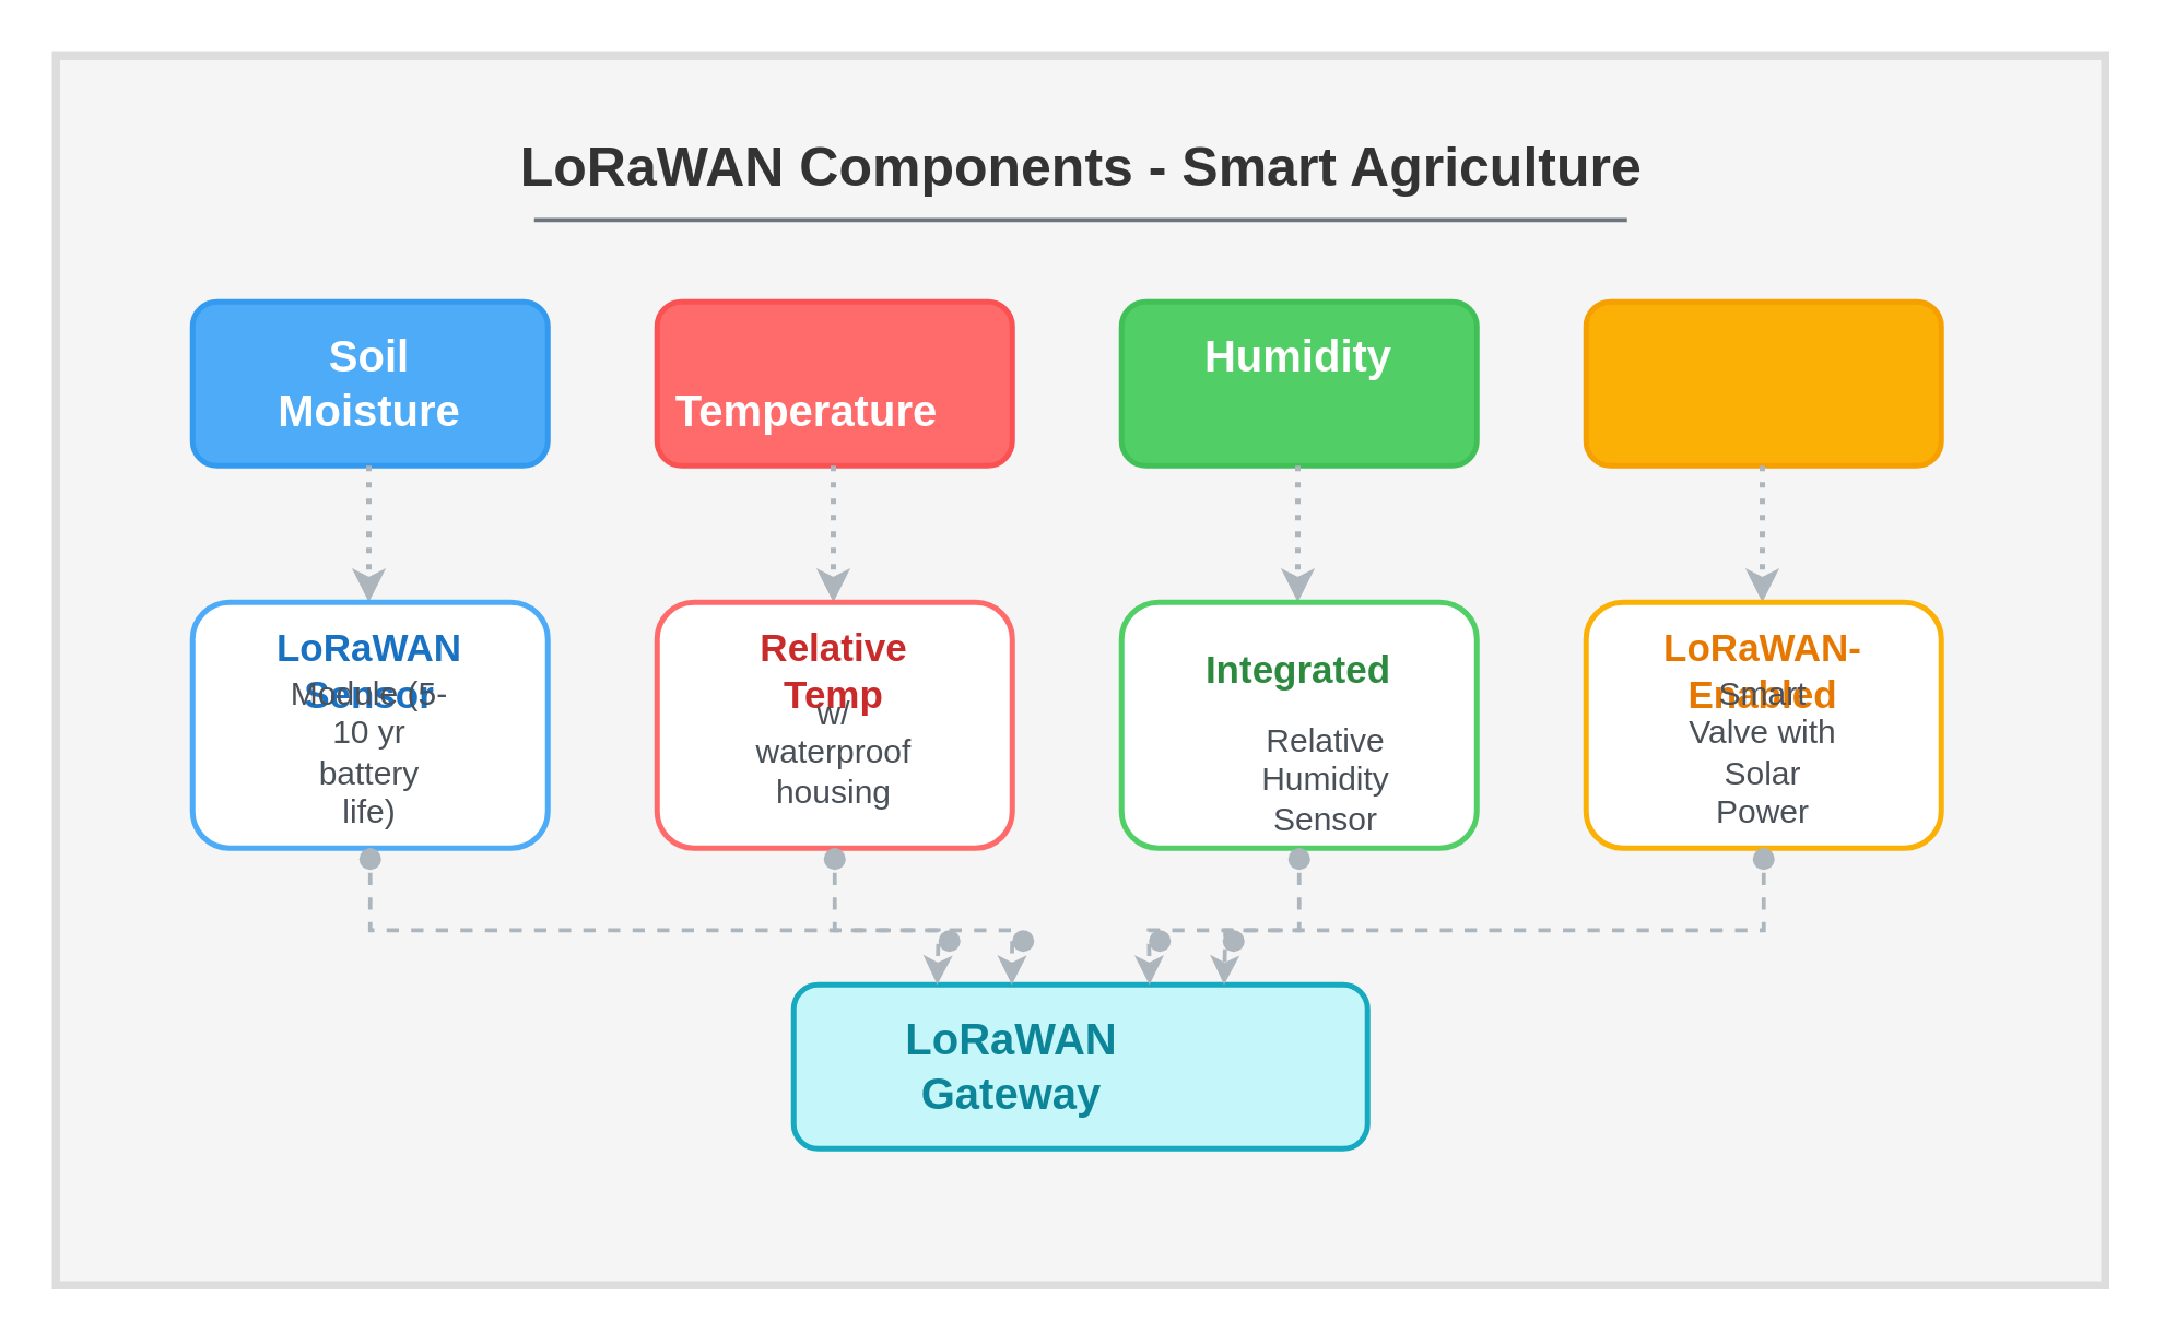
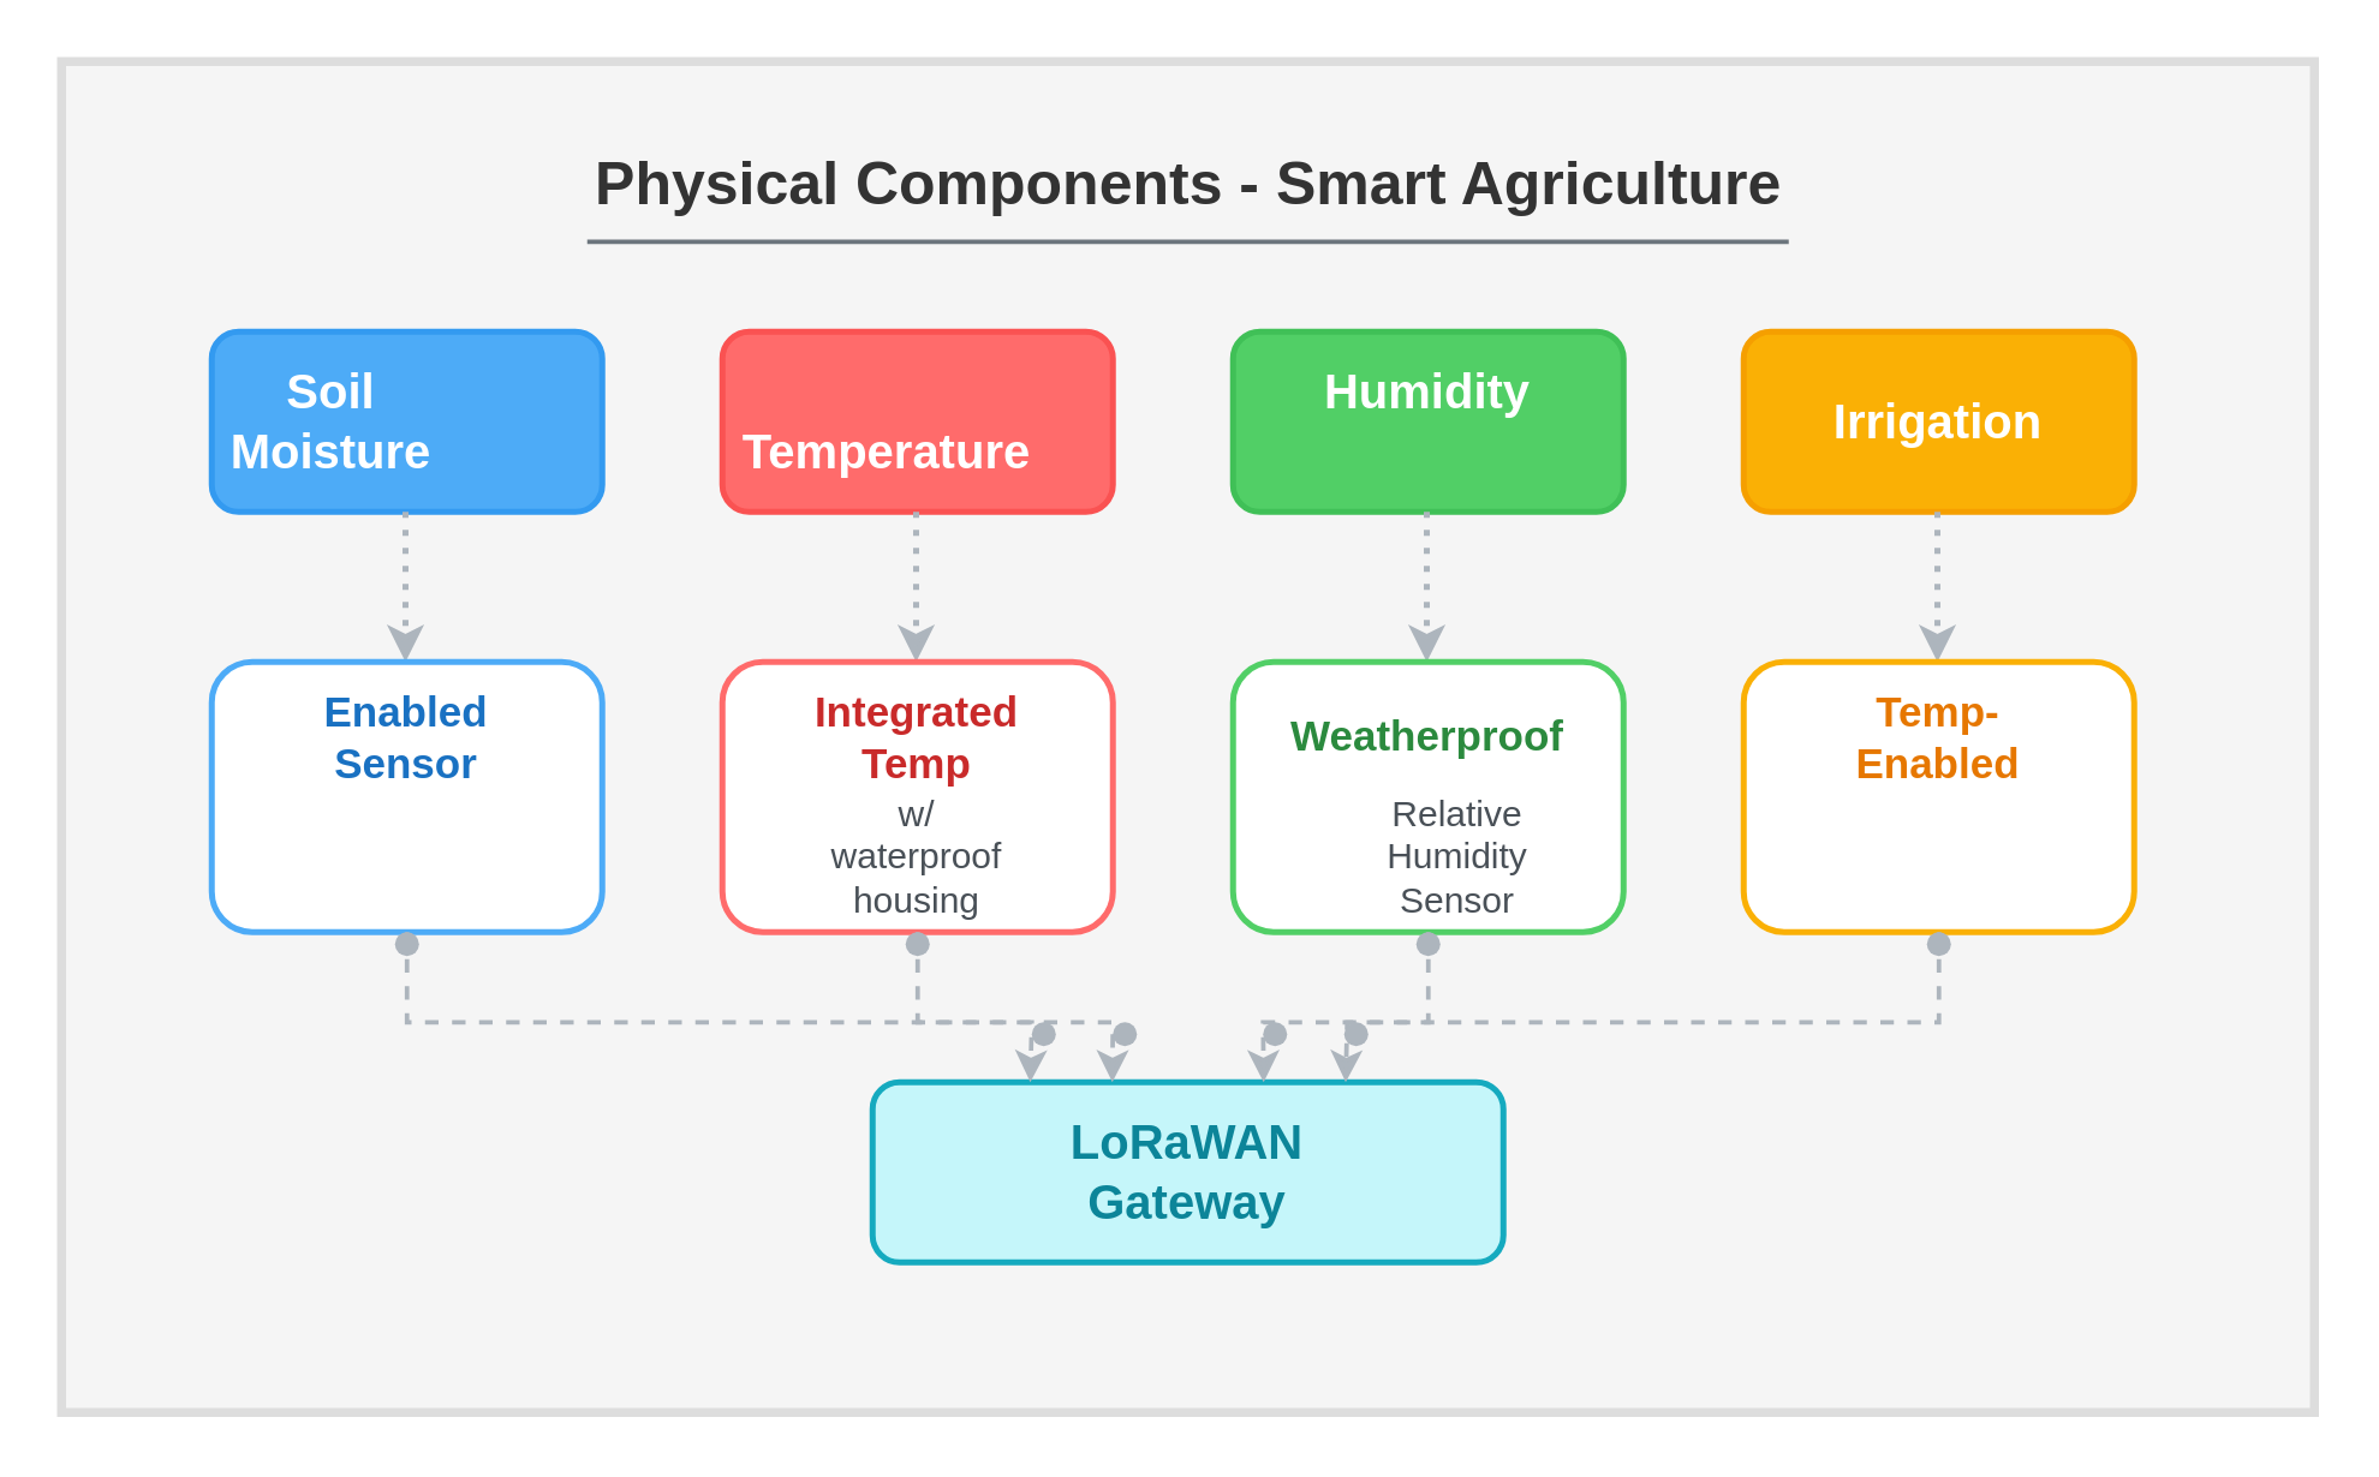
- <mxCell id="3" value="&lt;font style=&quot;font-size: 20px;&quot; color=&quot;#333333&quot;&gt;&lt;b&gt;LoRaWAN Components - Smart Agriculture&lt;/b&gt;&lt;/font&gt;" style="text;html=1;align=center;verticalAlign=middle;resizable=0;points=[];autosize=1;strokeColor=none;fillColor=none;" vertex="1" parent="1"><mxGeometry x="195" y="40" width="400" height="40" as="geometry" /></mxCell>
+ <mxCell id="3" value="&lt;font style=&quot;font-size: 20px;&quot; color=&quot;#333333&quot;&gt;&lt;b&gt;Physical Components - Smart Agriculture&lt;/b&gt;&lt;/font&gt;" style="text;html=1;align=center;verticalAlign=middle;resizable=0;points=[];autosize=1;strokeColor=none;fillColor=none;" vertex="1" parent="1"><mxGeometry x="195" y="40" width="400" height="40" as="geometry" /></mxCell>
- <mxCell id="6" value="&lt;font style=&quot;font-size: 16px;&quot; color=&quot;#ffffff&quot;&gt;&lt;b&gt;Soil Moisture&lt;/b&gt;&lt;/font&gt;" style="text;html=1;strokeColor=none;fillColor=none;align=center;verticalAlign=middle;whiteSpace=wrap;rounded=0;" vertex="1" parent="1"><mxGeometry x="105" y="125" width="60" height="30" as="geometry" /></mxCell>
+ <mxCell id="6" value="&lt;font style=&quot;font-size: 16px;&quot; color=&quot;#ffffff&quot;&gt;&lt;b&gt;Soil Moisture&lt;/b&gt;&lt;/font&gt;" style="text;html=1;strokeColor=none;fillColor=none;align=center;verticalAlign=middle;whiteSpace=wrap;rounded=0;" vertex="1" parent="1"><mxGeometry x="80" y="125" width="60" height="30" as="geometry" /></mxCell>
+ <mxCell id="12" value="&lt;font style=&quot;font-size: 16px;&quot; color=&quot;#ffffff&quot;&gt;&lt;b&gt;Irrigation&lt;/b&gt;&lt;/font&gt;" style="text;html=1;strokeColor=none;fillColor=none;align=center;verticalAlign=middle;whiteSpace=wrap;rounded=0;" vertex="1" parent="1"><mxGeometry x="615" y="125" width="60" height="30" as="geometry" /></mxCell>
- <mxCell id="18" value="&lt;font style=&quot;font-size: 14px;&quot; color=&quot;#1971c2&quot;&gt;&lt;b&gt;LoRaWAN Sensor&lt;/b&gt;&lt;/font&gt;" style="text;html=1;strokeColor=none;fillColor=none;align=center;verticalAlign=middle;whiteSpace=wrap;rounded=0;" vertex="1" parent="1"><mxGeometry x="105" y="230" width="60" height="30" as="geometry" /></mxCell>
+ <mxCell id="18" value="&lt;font style=&quot;font-size: 14px;&quot; color=&quot;#1971c2&quot;&gt;&lt;b&gt;Enabled Sensor&lt;/b&gt;&lt;/font&gt;" style="text;html=1;strokeColor=none;fillColor=none;align=center;verticalAlign=middle;whiteSpace=wrap;rounded=0;" vertex="1" parent="1"><mxGeometry x="105" y="230" width="60" height="30" as="geometry" /></mxCell>
- <mxCell id="21" value="&lt;font style=&quot;font-size: 14px;&quot; color=&quot;#c92a2a&quot;&gt;&lt;b&gt;Relative Temp&lt;/b&gt;&lt;/font&gt;" style="text;html=1;strokeColor=none;fillColor=none;align=center;verticalAlign=middle;whiteSpace=wrap;rounded=0;" vertex="1" parent="1"><mxGeometry x="275" y="230" width="60" height="30" as="geometry" /></mxCell>
+ <mxCell id="21" value="&lt;font style=&quot;font-size: 14px;&quot; color=&quot;#c92a2a&quot;&gt;&lt;b&gt;Integrated Temp&lt;/b&gt;&lt;/font&gt;" style="text;html=1;strokeColor=none;fillColor=none;align=center;verticalAlign=middle;whiteSpace=wrap;rounded=0;" vertex="1" parent="1"><mxGeometry x="275" y="230" width="60" height="30" as="geometry" /></mxCell>
- <mxCell id="24" value="&lt;font style=&quot;font-size: 14px;&quot; color=&quot;#2b8a3e&quot;&gt;&lt;b&gt;Integrated&lt;/b&gt;&lt;/font&gt;" style="text;html=1;strokeColor=none;fillColor=none;align=center;verticalAlign=middle;whiteSpace=wrap;rounded=0;" vertex="1" parent="1"><mxGeometry x="445" y="230" width="60" height="30" as="geometry" /></mxCell>
+ <mxCell id="24" value="&lt;font style=&quot;font-size: 14px;&quot; color=&quot;#2b8a3e&quot;&gt;&lt;b&gt;Weatherproof&lt;/b&gt;&lt;/font&gt;" style="text;html=1;strokeColor=none;fillColor=none;align=center;verticalAlign=middle;whiteSpace=wrap;rounded=0;" vertex="1" parent="1"><mxGeometry x="445" y="230" width="60" height="30" as="geometry" /></mxCell>
- <mxCell id="27" value="&lt;font style=&quot;font-size: 14px;&quot; color=&quot;#e67700&quot;&gt;&lt;b&gt;LoRaWAN-Enabled&lt;/b&gt;&lt;/font&gt;" style="text;html=1;strokeColor=none;fillColor=none;align=center;verticalAlign=middle;whiteSpace=wrap;rounded=0;" vertex="1" parent="1"><mxGeometry x="615" y="230" width="60" height="30" as="geometry" /></mxCell>
+ <mxCell id="27" value="&lt;font style=&quot;font-size: 14px;&quot; color=&quot;#e67700&quot;&gt;&lt;b&gt;Temp-Enabled&lt;/b&gt;&lt;/font&gt;" style="text;html=1;strokeColor=none;fillColor=none;align=center;verticalAlign=middle;whiteSpace=wrap;rounded=0;" vertex="1" parent="1"><mxGeometry x="615" y="230" width="60" height="30" as="geometry" /></mxCell>
- <mxCell id="19" value="&lt;font color=&quot;#495057&quot;&gt;Module (5-10 yr&lt;br&gt;battery life)&lt;/font&gt;" style="text;html=1;strokeColor=none;fillColor=none;align=center;verticalAlign=middle;whiteSpace=wrap;rounded=0;" vertex="1" parent="1"><mxGeometry x="105" y="260" width="60" height="30" as="geometry" /></mxCell>
- <mxCell id="22" value="&lt;font color=&quot;#495057&quot;&gt;w/ waterproof&lt;br&gt;housing&lt;/font&gt;" style="text;html=1;strokeColor=none;fillColor=none;align=center;verticalAlign=middle;whiteSpace=wrap;rounded=0;" vertex="1" parent="1"><mxGeometry x="275" y="260" width="60" height="30" as="geometry" /></mxCell>
+ <mxCell id="22" value="&lt;font color=&quot;#495057&quot;&gt;w/ waterproof&lt;br&gt;housing&lt;/font&gt;" style="text;html=1;strokeColor=none;fillColor=none;align=center;verticalAlign=middle;whiteSpace=wrap;rounded=0;" vertex="1" parent="1"><mxGeometry x="275" y="270" width="60" height="30" as="geometry" /></mxCell>
- <mxCell id="28" value="&lt;font color=&quot;#495057&quot;&gt;Smart Valve with&lt;br&gt;Solar Power&lt;/font&gt;" style="text;html=1;strokeColor=none;fillColor=none;align=center;verticalAlign=middle;whiteSpace=wrap;rounded=0;" vertex="1" parent="1"><mxGeometry x="615" y="260" width="60" height="30" as="geometry" /></mxCell>
- <mxCell id="30" value="&lt;font style=&quot;font-size: 16px;&quot; color=&quot;#0c8599&quot;&gt;&lt;b&gt;LoRaWAN Gateway&lt;/b&gt;&lt;/font&gt;" style="text;html=1;strokeColor=none;fillColor=none;align=center;verticalAlign=middle;whiteSpace=wrap;rounded=0;" vertex="1" parent="1"><mxGeometry x="340" y="375" width="60" height="30" as="geometry" /></mxCell>
+ <mxCell id="30" value="&lt;font style=&quot;font-size: 16px;&quot; color=&quot;#0c8599&quot;&gt;&lt;b&gt;LoRaWAN Gateway&lt;/b&gt;&lt;/font&gt;" style="text;html=1;strokeColor=none;fillColor=none;align=center;verticalAlign=middle;whiteSpace=wrap;rounded=0;" vertex="1" parent="1"><mxGeometry x="365" y="375" width="60" height="30" as="geometry" /></mxCell>
